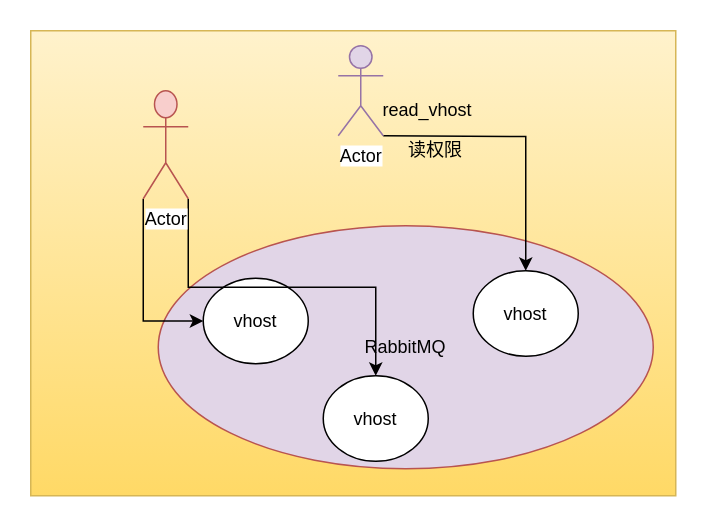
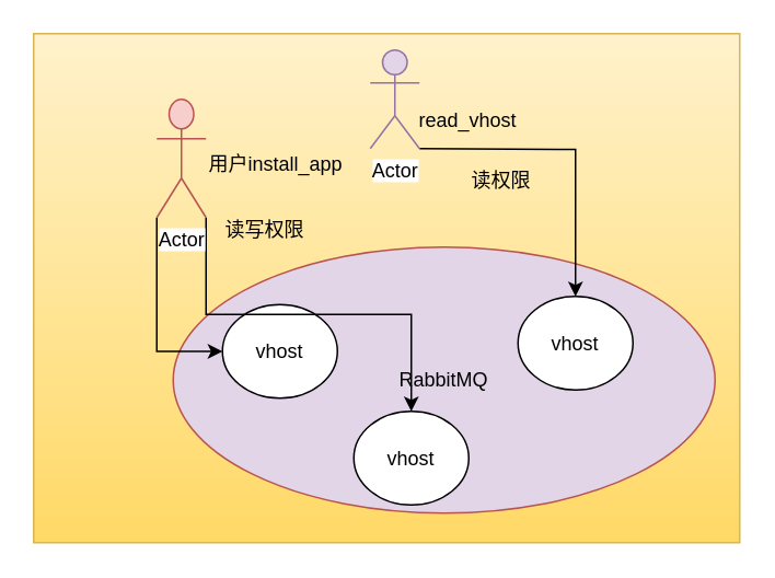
+ <mxCell id="10" value="用户install_app" style="text;html=1;resizable=0;points=[];autosize=1;align=left;verticalAlign=top;spacingTop=-4;" parent="1" vertex="1"><mxGeometry x="125" y="90" width="100" height="20" as="geometry" /></mxCell>
- <mxCell id="14" value="读权限" style="text;html=1;resizable=0;points=[];autosize=1;align=left;verticalAlign=top;spacingTop=-4;" parent="1" vertex="1"><mxGeometry x="270" y="90" width="50" height="20" as="geometry" /></mxCell>
+ <mxCell id="14" value="读权限" style="text;html=1;resizable=0;points=[];autosize=1;align=left;verticalAlign=top;spacingTop=-4;" parent="1" vertex="1"><mxGeometry x="285" y="100" width="50" height="20" as="geometry" /></mxCell>
+ <mxCell id="15" value="读写权限" style="text;html=1;resizable=0;points=[];autosize=1;align=left;verticalAlign=top;spacingTop=-4;" parent="1" vertex="1"><mxGeometry x="135" y="130" width="60" height="20" as="geometry" /></mxCell>
